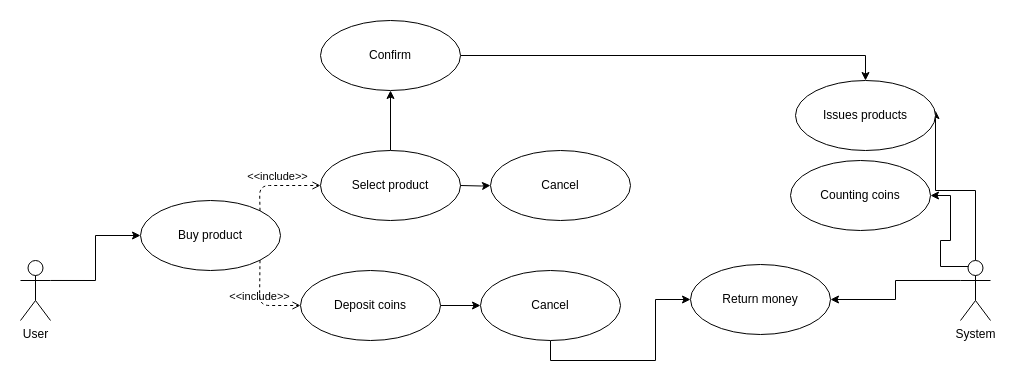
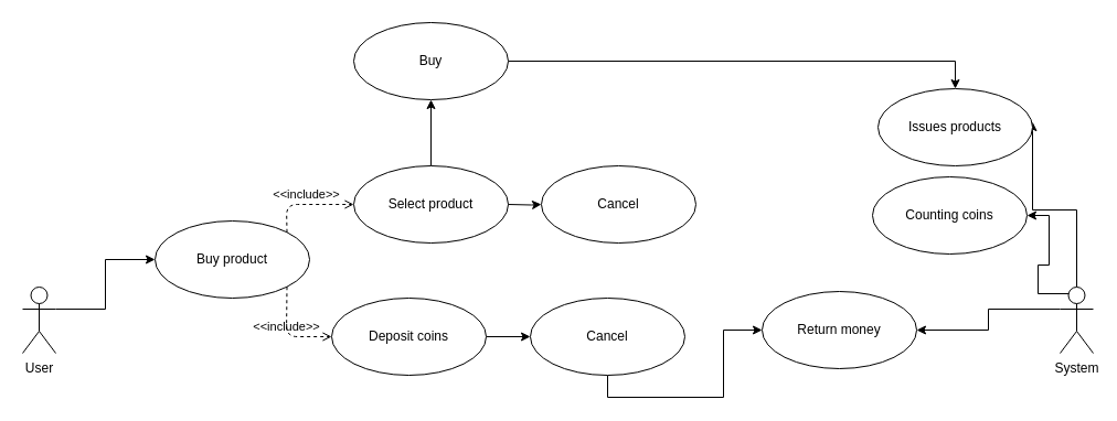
- <mxCell id="19" value="Confirm" style="ellipse;whiteSpace=wrap;html=1;" parent="1" vertex="1"><mxGeometry x="320" y="20" width="140" height="70" as="geometry" /></mxCell>
+ <mxCell id="19" value="Buy" style="ellipse;whiteSpace=wrap;html=1;" parent="1" vertex="1"><mxGeometry x="320" y="20" width="140" height="70" as="geometry" /></mxCell>
